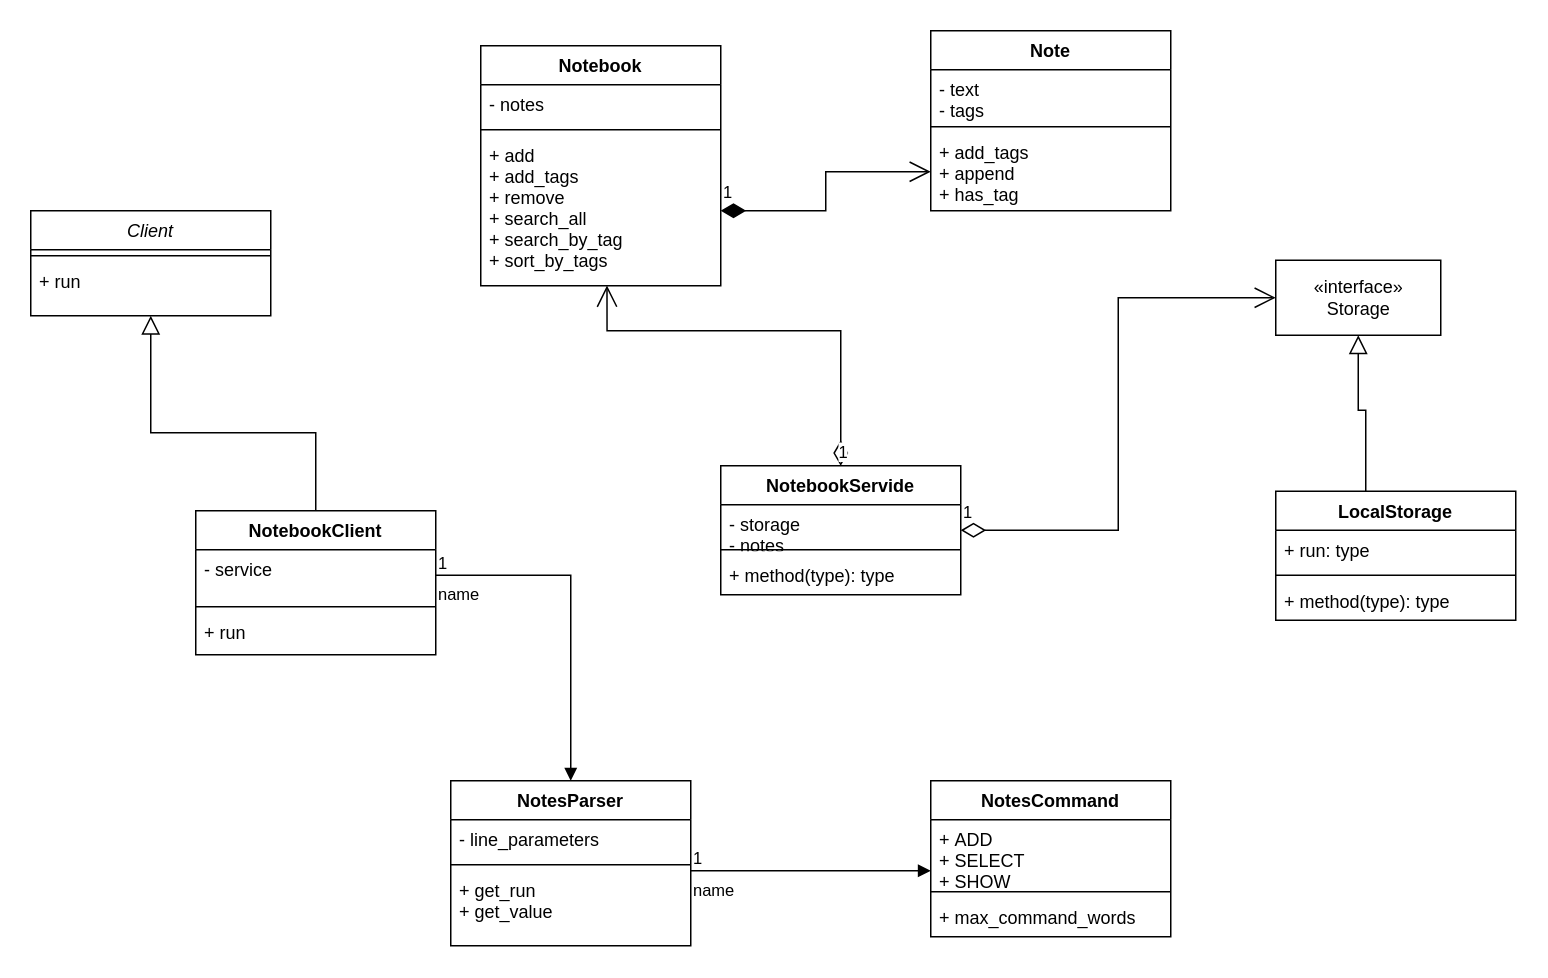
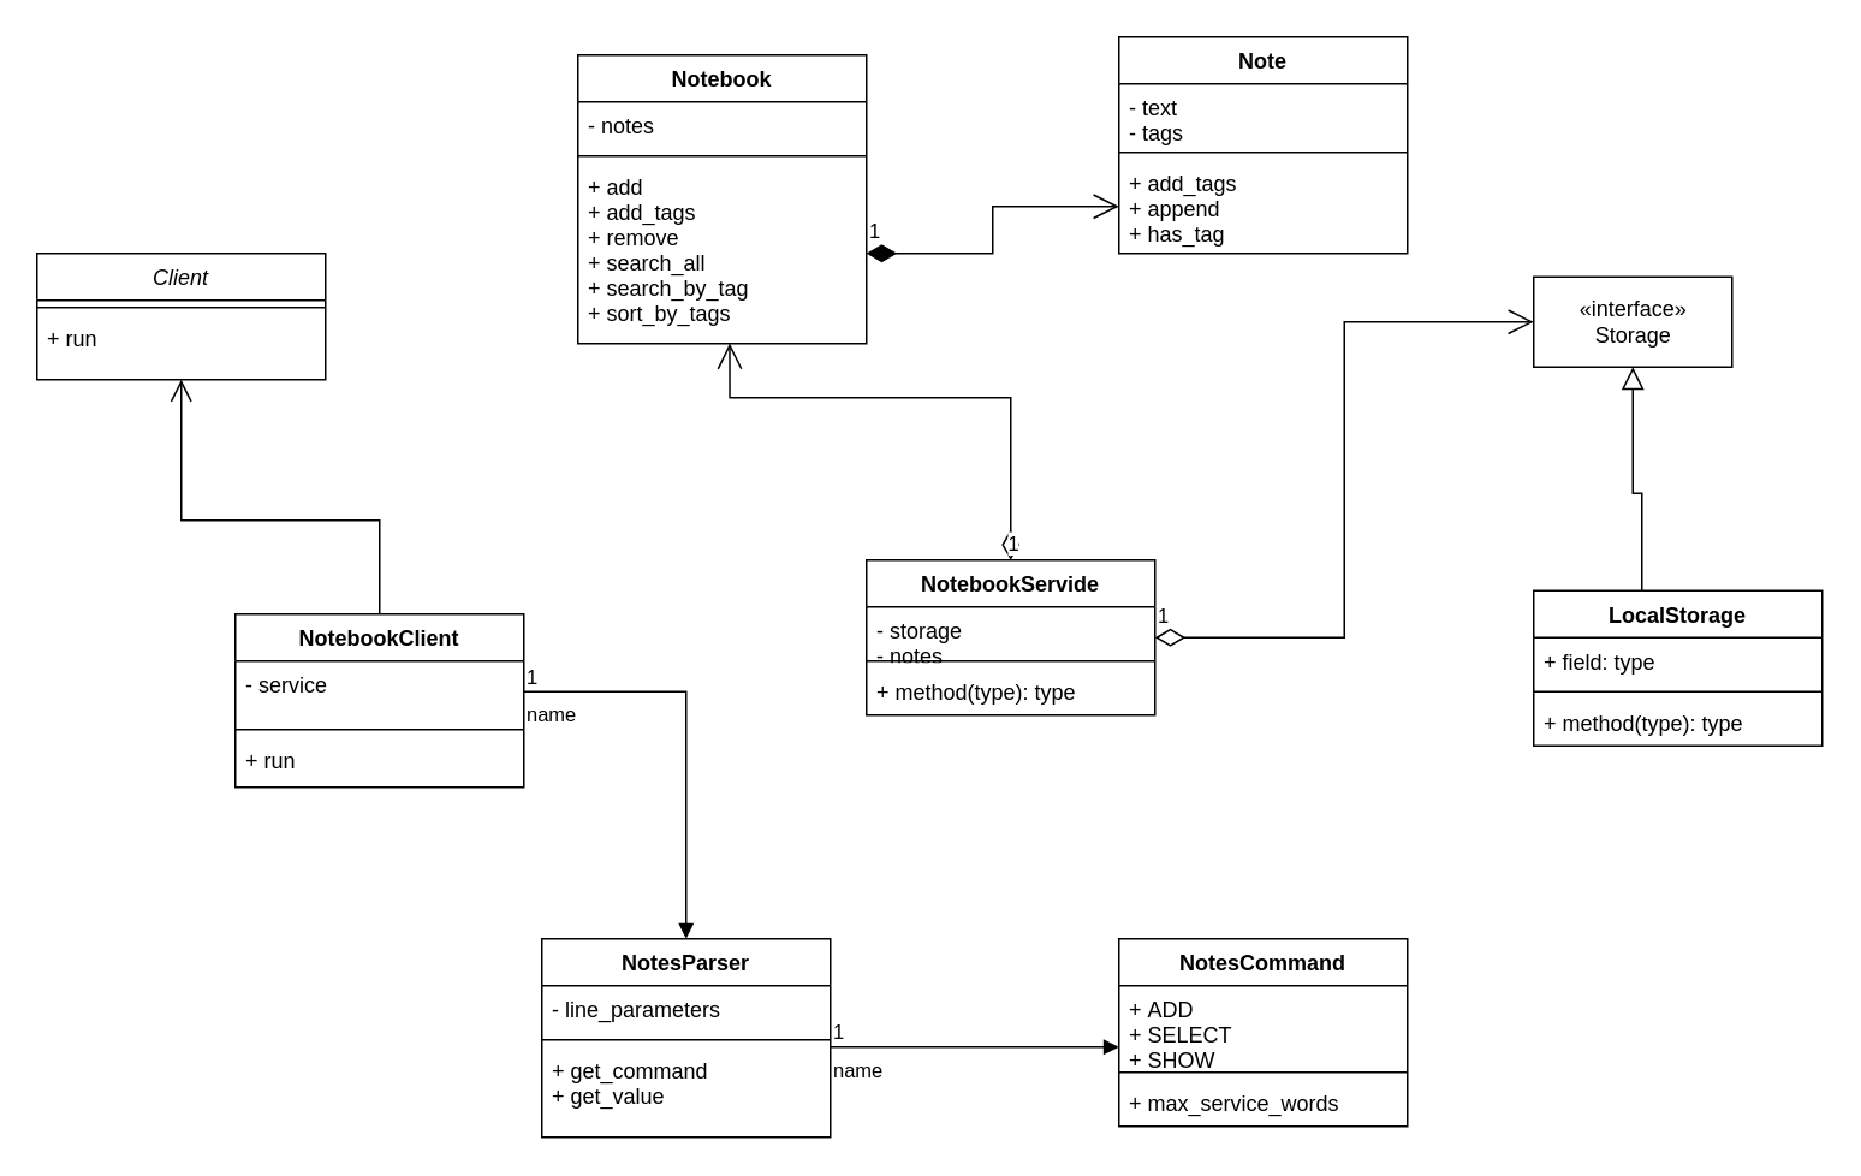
- <mxCell id="34" value="«interface»&lt;br&gt;Storage" style="html=1;" parent="1" vertex="1"><mxGeometry x="850" y="173" width="110" height="50" as="geometry" /></mxCell>
+ <mxCell id="34" value="«interface»&lt;br&gt;Storage" style="html=1;" parent="1" vertex="1"><mxGeometry x="850" y="153" width="110" height="50" as="geometry" /></mxCell>
- <mxCell id="5" value="" style="endArrow=block;endSize=10;endFill=0;shadow=0;strokeWidth=1;rounded=0;edgeStyle=elbowEdgeStyle;elbow=vertical;" parent="1" source="19" target="2" edge="1"><mxGeometry width="160" relative="1" as="geometry"><mxPoint x="110" y="246" as="sourcePoint" /><mxPoint x="-330" y="283" as="targetPoint" /></mxGeometry></mxCell>
+ <mxCell id="5" value="" style="endArrow=open;endSize=10;endFill=0;shadow=0;strokeWidth=1;rounded=0;edgeStyle=elbowEdgeStyle;elbow=vertical;" parent="1" source="19" target="2" edge="1"><mxGeometry width="160" relative="1" as="geometry"><mxPoint x="110" y="246" as="sourcePoint" /><mxPoint x="-330" y="283" as="targetPoint" /></mxGeometry></mxCell>
- <mxCell id="36" value="+ run: type" style="text;strokeColor=none;fillColor=none;align=left;verticalAlign=top;spacingLeft=4;spacingRight=4;overflow=hidden;rotatable=0;points=[[0,0.5],[1,0.5]];portConstraint=eastwest;" parent="35" vertex="1"><mxGeometry y="26" width="160" height="26" as="geometry" /></mxCell>
+ <mxCell id="36" value="+ field: type" style="text;strokeColor=none;fillColor=none;align=left;verticalAlign=top;spacingLeft=4;spacingRight=4;overflow=hidden;rotatable=0;points=[[0,0.5],[1,0.5]];portConstraint=eastwest;" parent="35" vertex="1"><mxGeometry y="26" width="160" height="26" as="geometry" /></mxCell>
- <mxCell id="9" value="+ get_run&#10;+ get_value" style="text;strokeColor=none;fillColor=none;align=left;verticalAlign=top;spacingLeft=4;spacingRight=4;overflow=hidden;rotatable=0;points=[[0,0.5],[1,0.5]];portConstraint=eastwest;" parent="6" vertex="1"><mxGeometry y="60" width="160" height="50" as="geometry" /></mxCell>
+ <mxCell id="9" value="+ get_command&#10;+ get_value" style="text;strokeColor=none;fillColor=none;align=left;verticalAlign=top;spacingLeft=4;spacingRight=4;overflow=hidden;rotatable=0;points=[[0,0.5],[1,0.5]];portConstraint=eastwest;" parent="6" vertex="1"><mxGeometry y="60" width="160" height="50" as="geometry" /></mxCell>
- <mxCell id="13" value="+ max_command_words&#10;" style="text;strokeColor=none;fillColor=none;align=left;verticalAlign=top;spacingLeft=4;spacingRight=4;overflow=hidden;rotatable=0;points=[[0,0.5],[1,0.5]];portConstraint=eastwest;" parent="10" vertex="1"><mxGeometry y="78" width="160" height="26" as="geometry" /></mxCell>
+ <mxCell id="13" value="+ max_service_words&#10;" style="text;strokeColor=none;fillColor=none;align=left;verticalAlign=top;spacingLeft=4;spacingRight=4;overflow=hidden;rotatable=0;points=[[0,0.5],[1,0.5]];portConstraint=eastwest;" parent="10" vertex="1"><mxGeometry y="78" width="160" height="26" as="geometry" /></mxCell>
